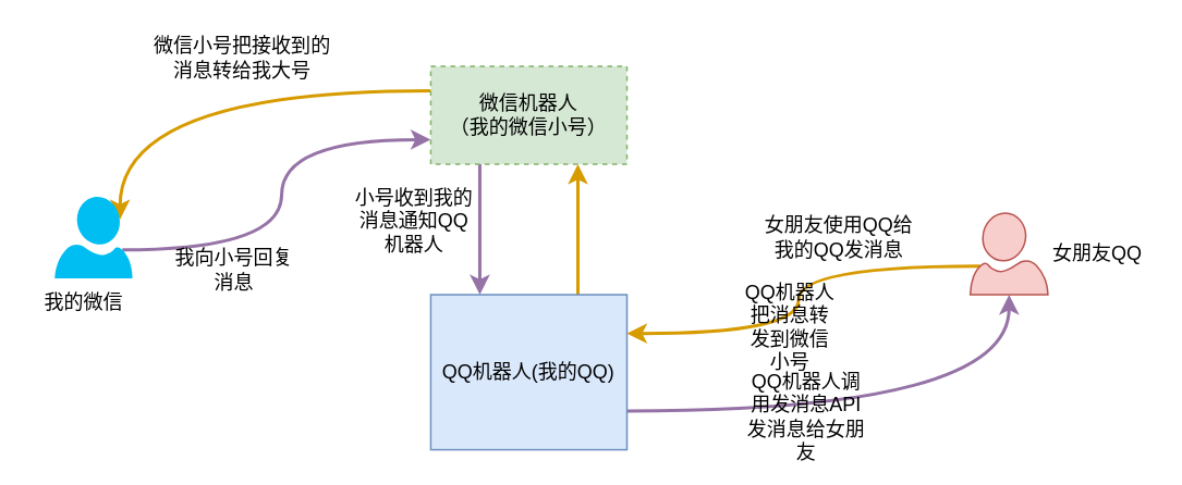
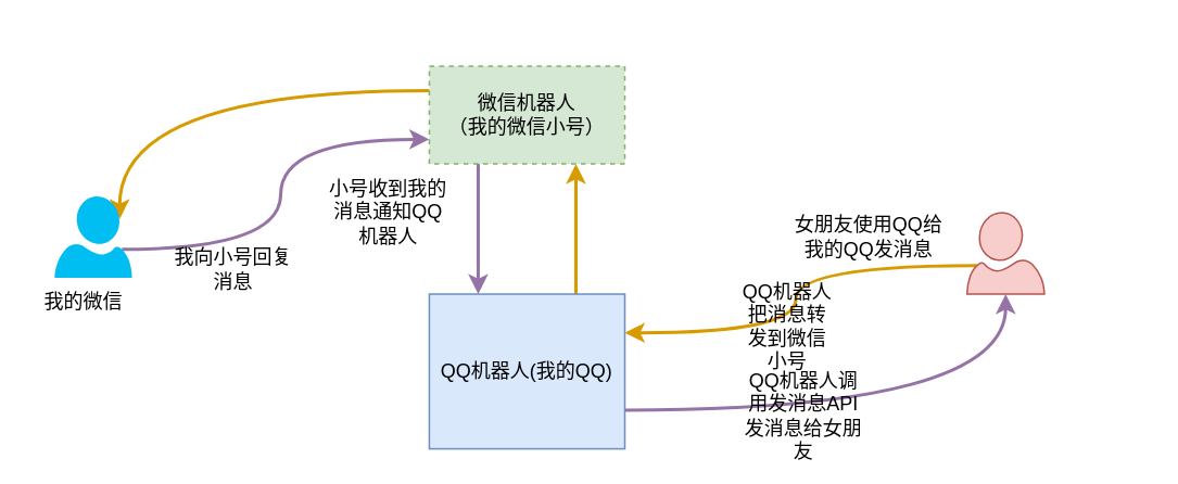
- <mxCell id="16" value="微信小号把接收到的消息转给我大号" style="text;html=1;strokeColor=none;fillColor=none;align=center;verticalAlign=middle;whiteSpace=wrap;rounded=0;" vertex="1" parent="1"><mxGeometry x="93" y="20" width="110" height="30" as="geometry" /></mxCell>
- <mxCell id="18" value="小号收到我的消息通知QQ机器人" style="text;html=1;strokeColor=none;fillColor=none;align=center;verticalAlign=middle;whiteSpace=wrap;rounded=0;" vertex="1" parent="1"><mxGeometry x="213" y="120" width="80" height="30" as="geometry" /></mxCell>
+ <mxCell id="18" value="小号收到我的消息通知QQ机器人" style="text;html=1;strokeColor=none;fillColor=none;align=center;verticalAlign=middle;whiteSpace=wrap;rounded=0;" vertex="1" parent="1"><mxGeometry x="198" y="115" width="80" height="30" as="geometry" /></mxCell>
- <mxCell id="14" value="女朋友使用QQ给我的QQ发消息" style="text;html=1;strokeColor=none;fillColor=none;align=center;verticalAlign=middle;whiteSpace=wrap;rounded=0;" vertex="1" parent="1"><mxGeometry x="463" y="130" width="100" height="30" as="geometry" /></mxCell>
+ <mxCell id="14" value="女朋友使用QQ给我的QQ发消息" style="text;html=1;strokeColor=none;fillColor=none;align=center;verticalAlign=middle;whiteSpace=wrap;rounded=0;" vertex="1" parent="1"><mxGeometry x="483" y="130" width="100" height="30" as="geometry" /></mxCell>
- <mxCell id="12" value="女朋友QQ" style="text;html=1;strokeColor=none;fillColor=none;align=center;verticalAlign=middle;whiteSpace=wrap;rounded=0;" vertex="1" parent="1"><mxGeometry x="640.5" y="140" width="60" height="30" as="geometry" /></mxCell>
